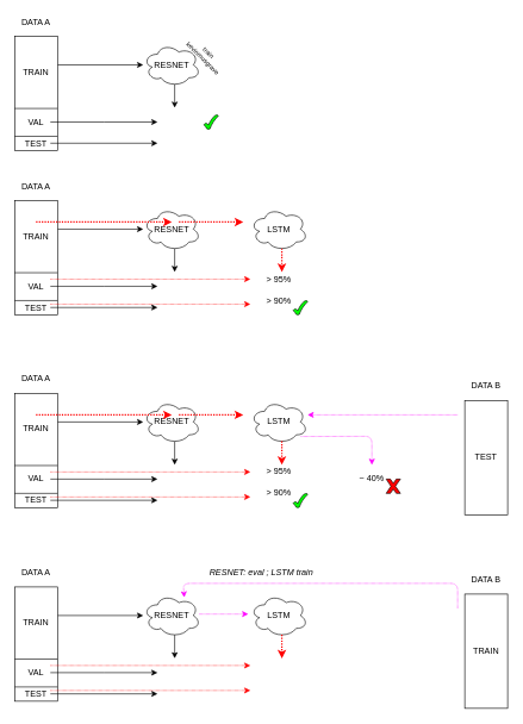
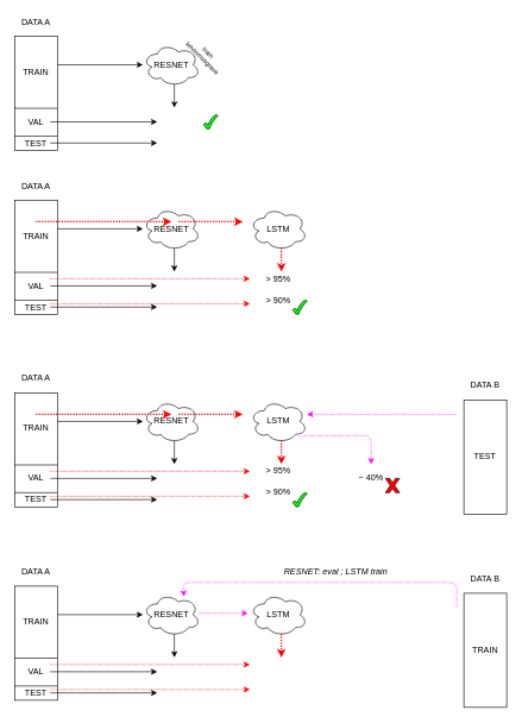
- <mxCell id="87" value="&lt;i&gt;RESNET: eval ; LSTM train&lt;/i&gt;" style="text;html=1;strokeColor=none;fillColor=none;align=center;verticalAlign=middle;whiteSpace=wrap;rounded=0;" parent="1" vertex="1"><mxGeometry x="271" y="791" width="189" height="20" as="geometry" /></mxCell>
+ <mxCell id="87" value="&lt;i&gt;RESNET: eval ; LSTM train&lt;/i&gt;" style="text;html=1;strokeColor=none;fillColor=none;align=center;verticalAlign=middle;whiteSpace=wrap;rounded=0;" parent="1" vertex="1"><mxGeometry x="376" y="791" width="189" height="20" as="geometry" /></mxCell>
